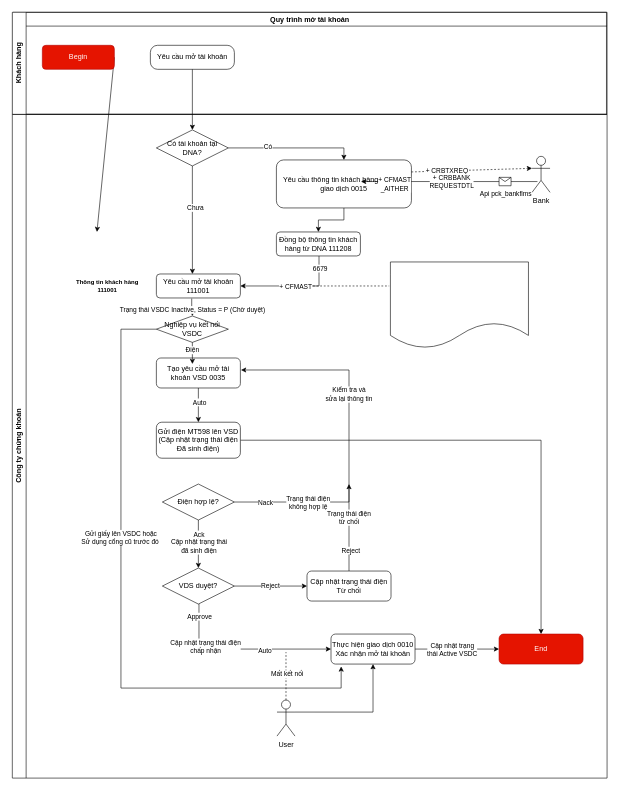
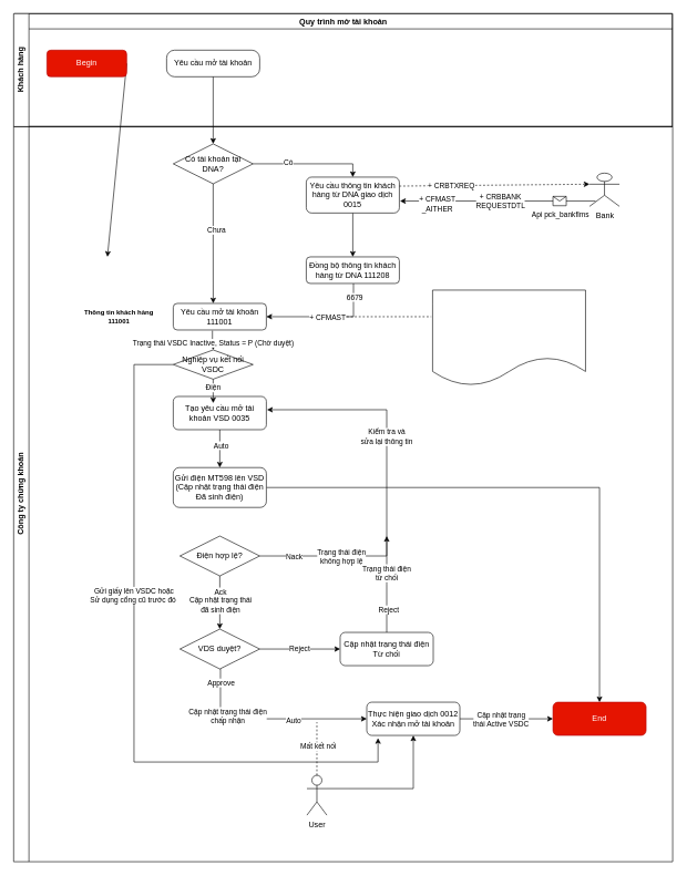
- <mxCell id="45" value="Bank" style="shape=umlActor;verticalLabelPosition=bottom;verticalAlign=top;html=1;outlineConnect=0;" parent="2" vertex="1"><mxGeometry x="866" y="70" width="30" height="60" as="geometry" /></mxCell>
+ <mxCell id="45" value="Bank" style="shape=umlActor;verticalLabelPosition=bottom;verticalAlign=top;html=1;outlineConnect=0;" parent="2" vertex="1"><mxGeometry x="866" y="70" width="45" height="50" as="geometry" /></mxCell>
- <mxCell id="38" value="Yêu cầu thông tin khách hàng từ DNA giao dịch 0015" style="rounded=1;whiteSpace=wrap;html=1;fontSize=12;glass=0;strokeWidth=1;shadow=0;" parent="2" vertex="1"><mxGeometry x="440" y="76" width="225" height="80" as="geometry" /></mxCell>
+ <mxCell id="38" value="Yêu cầu thông tin khách hàng từ DNA giao dịch 0015" style="rounded=1;whiteSpace=wrap;html=1;fontSize=12;glass=0;strokeWidth=1;shadow=0;" parent="2" vertex="1"><mxGeometry x="440" y="76" width="140" height="54" as="geometry" /></mxCell>
- <mxCell id="32" value="Thực hiện giao dịch 0010&lt;br&gt;Xác nhận mở tài khoản" style="rounded=1;whiteSpace=wrap;html=1;fontSize=12;glass=0;strokeWidth=1;shadow=0;" parent="2" vertex="1"><mxGeometry x="531" y="866" width="140" height="50" as="geometry" /></mxCell>
+ <mxCell id="32" value="Thực hiện giao dịch 0012&lt;br&gt;Xác nhận mở tài khoản" style="rounded=1;whiteSpace=wrap;html=1;fontSize=12;glass=0;strokeWidth=1;shadow=0;" parent="2" vertex="1"><mxGeometry x="531" y="866" width="140" height="50" as="geometry" /></mxCell>
